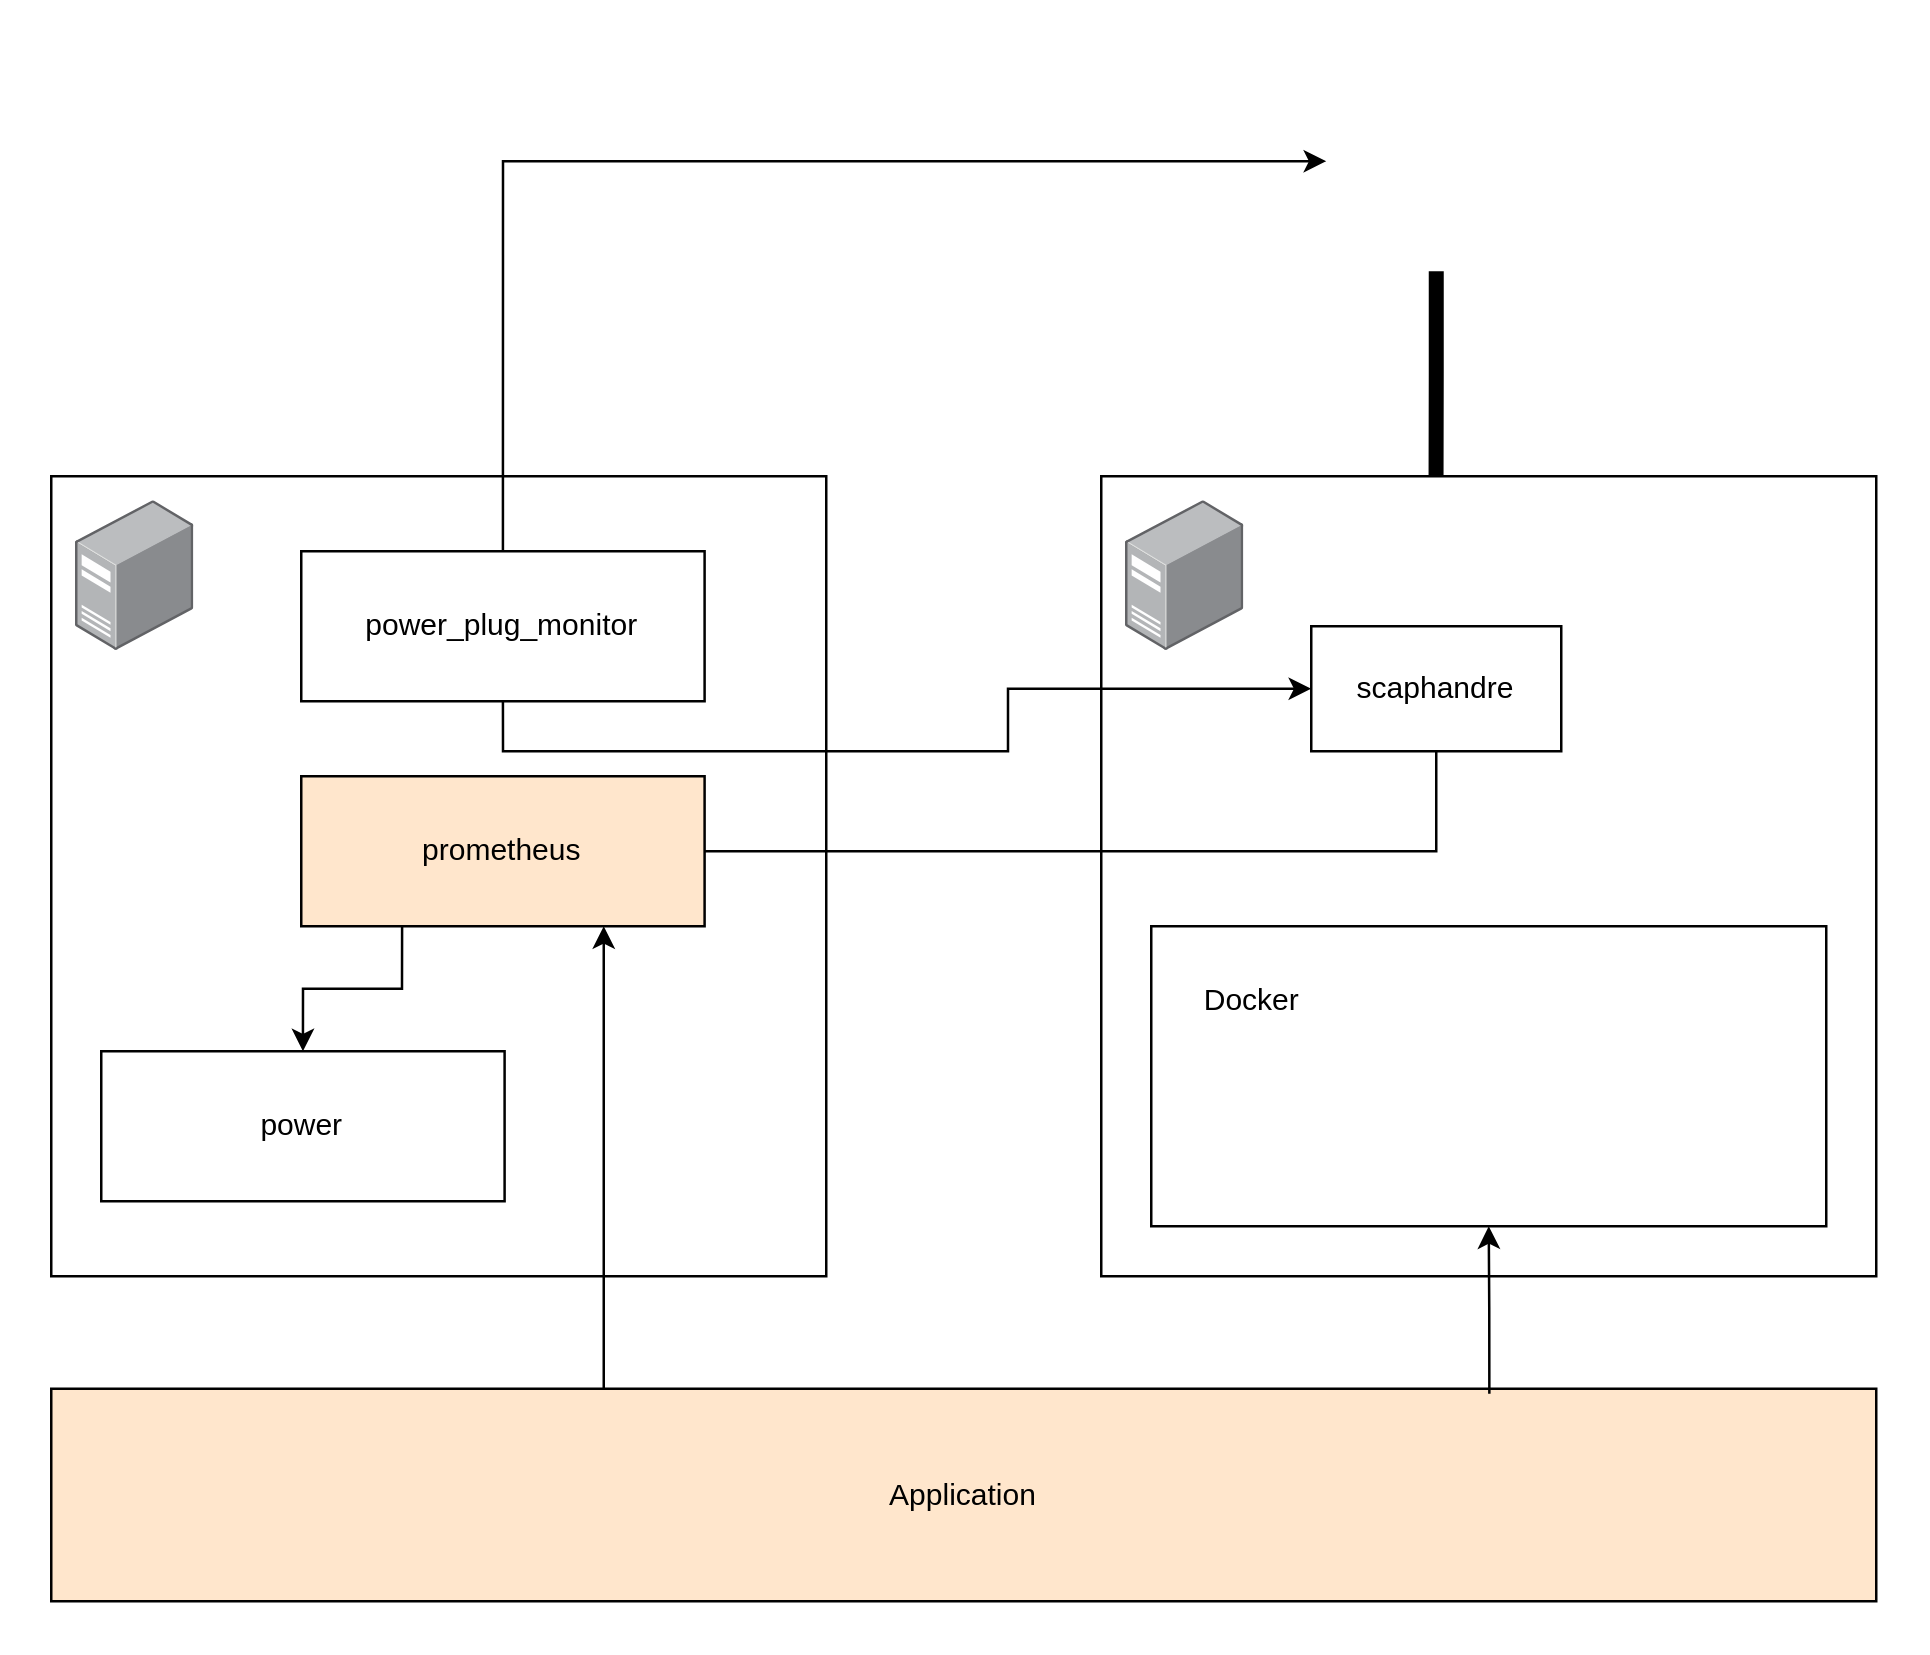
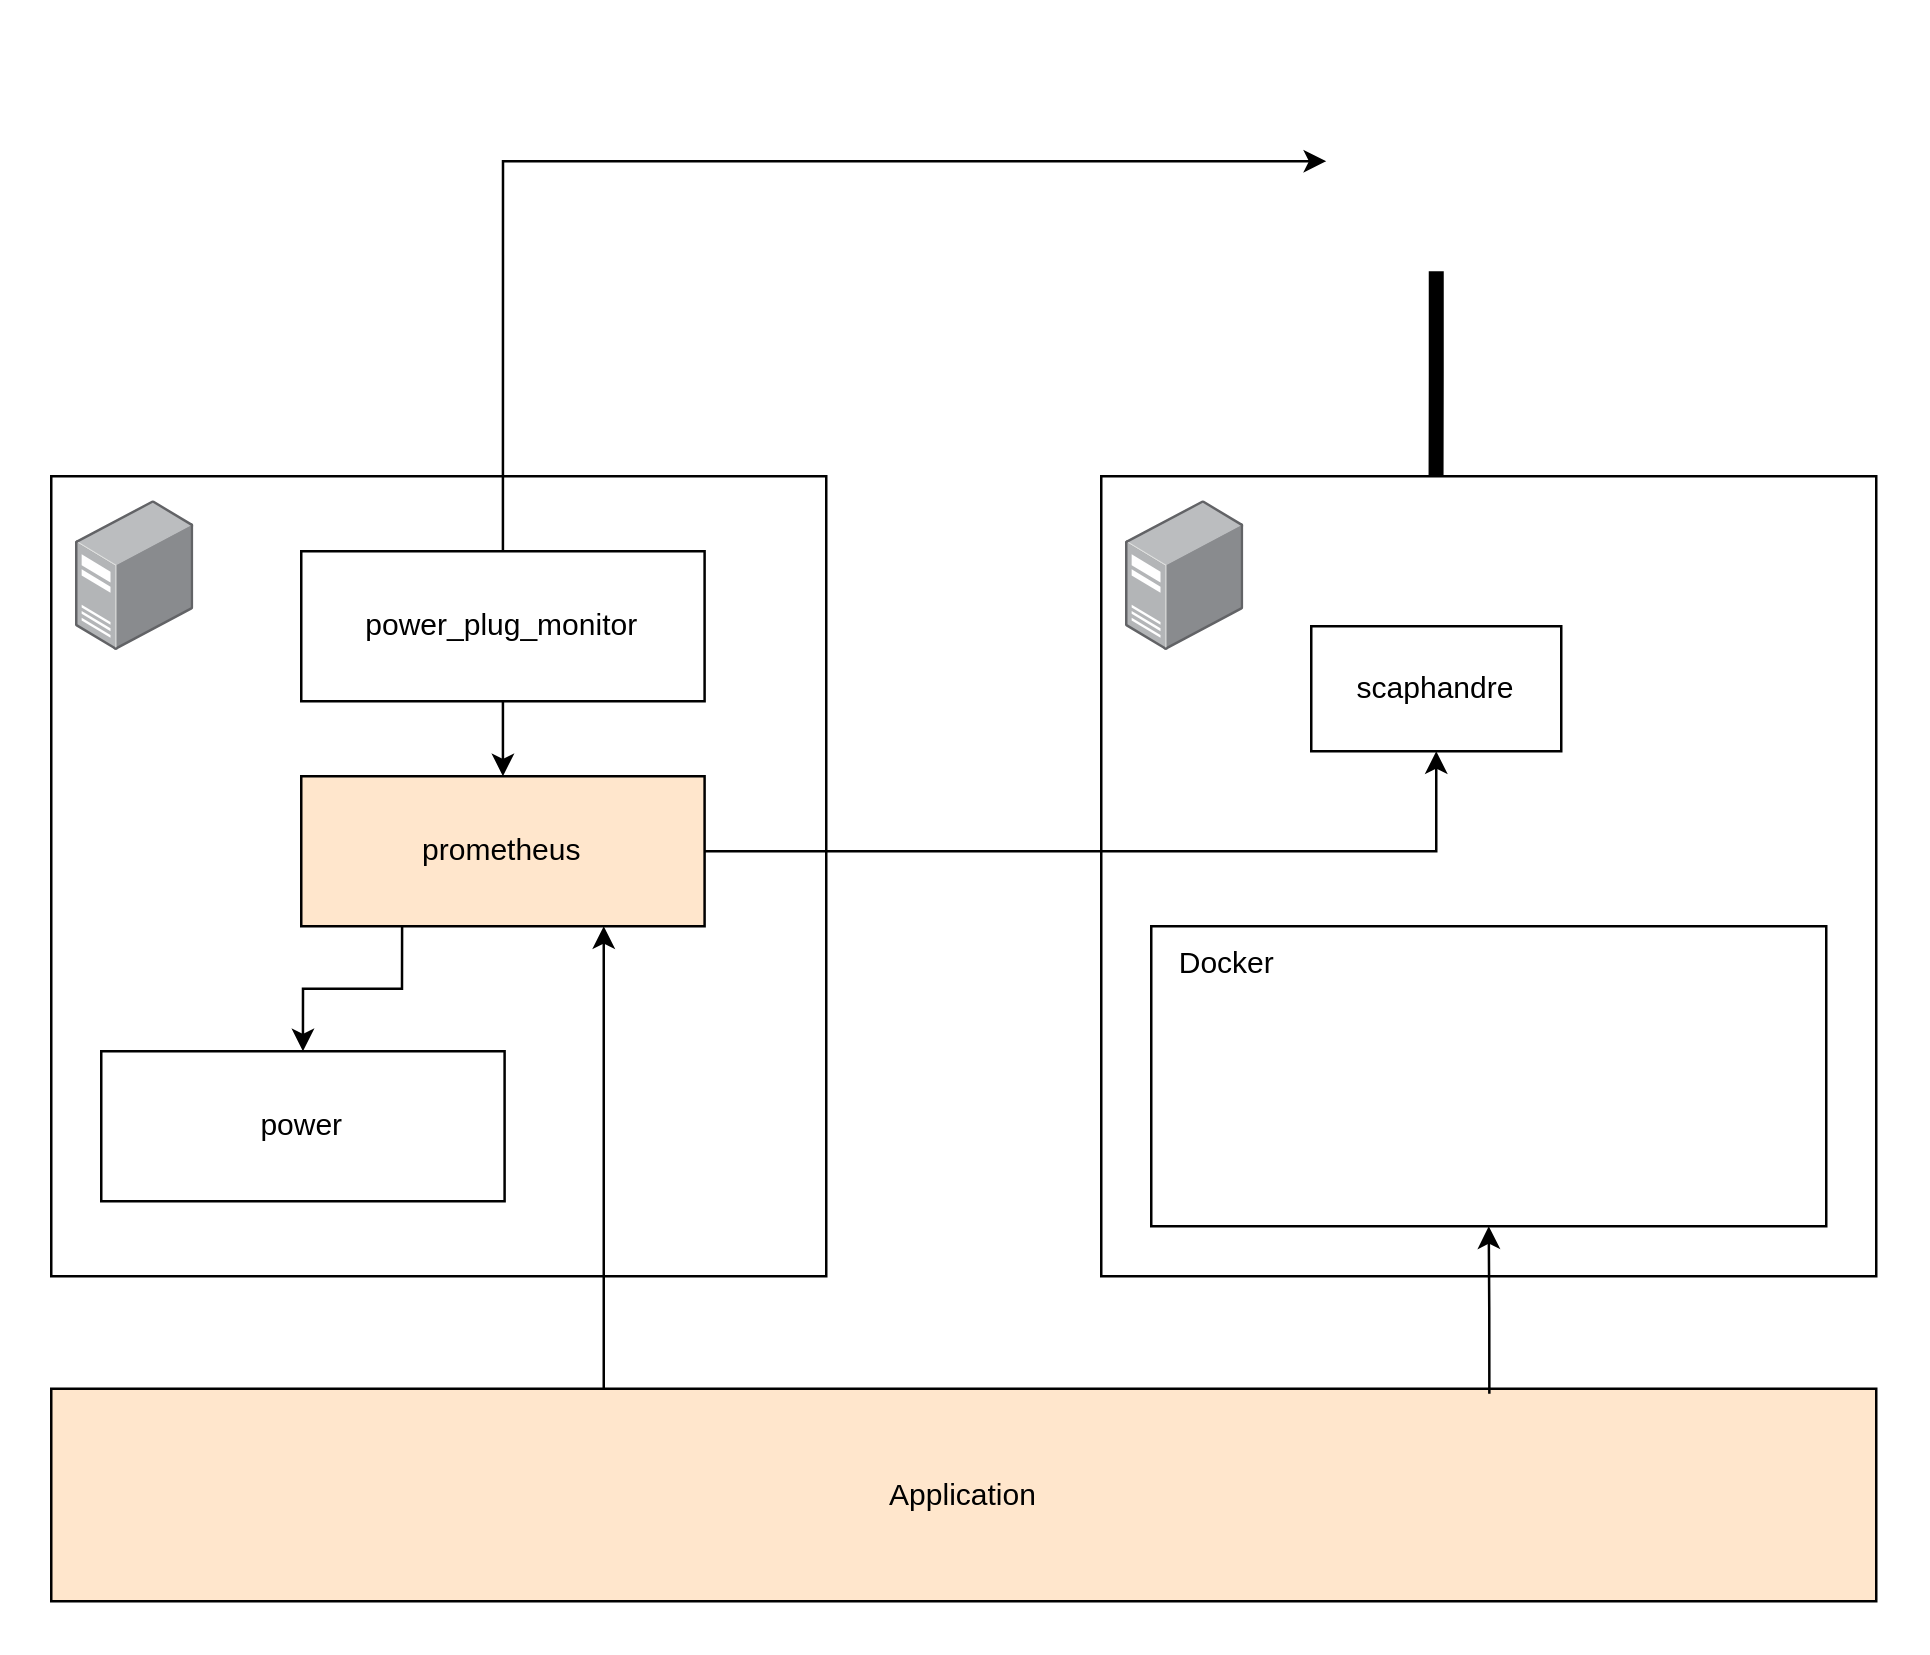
- <mxCell id="15" style="edgeStyle=orthogonalEdgeStyle;rounded=0;orthogonalLoop=1;jettySize=auto;html=1;exitX=0.5;exitY=1;exitDx=0;exitDy=0;" edge="1" parent="1" source="16" target="12"><mxGeometry relative="1" as="geometry" /></mxCell>
+ <mxCell id="15" style="edgeStyle=orthogonalEdgeStyle;rounded=0;orthogonalLoop=1;jettySize=auto;html=1;exitX=0.5;exitY=1;exitDx=0;exitDy=0;entryX=0.5;entryY=0;entryDx=0;entryDy=0;" edge="1" parent="1" source="16" target="10"><mxGeometry relative="1" as="geometry" /></mxCell>
- <mxCell id="9" style="edgeStyle=orthogonalEdgeStyle;rounded=0;orthogonalLoop=1;jettySize=auto;html=1;exitX=1;exitY=0.5;exitDx=0;exitDy=0;endArrow=none;" edge="1" parent="1" source="10" target="12"><mxGeometry relative="1" as="geometry" /></mxCell>
+ <mxCell id="9" style="edgeStyle=orthogonalEdgeStyle;rounded=0;orthogonalLoop=1;jettySize=auto;html=1;exitX=1;exitY=0.5;exitDx=0;exitDy=0;" edge="1" parent="1" source="10" target="12"><mxGeometry relative="1" as="geometry" /></mxCell>
- <mxCell id="19" value="Docker" style="text;html=1;align=center;verticalAlign=middle;resizable=0;points=[];autosize=1;strokeColor=none;fillColor=none;" vertex="1" parent="1"><mxGeometry x="470" y="385" width="60" height="30" as="geometry" /></mxCell>
+ <mxCell id="19" value="Docker" style="text;html=1;align=center;verticalAlign=middle;resizable=0;points=[];autosize=1;strokeColor=none;fillColor=none;" vertex="1" parent="1"><mxGeometry x="460" y="370" width="60" height="30" as="geometry" /></mxCell>
